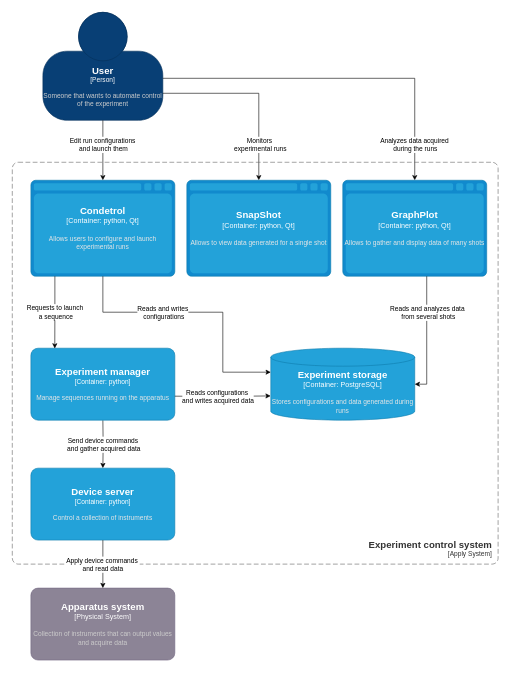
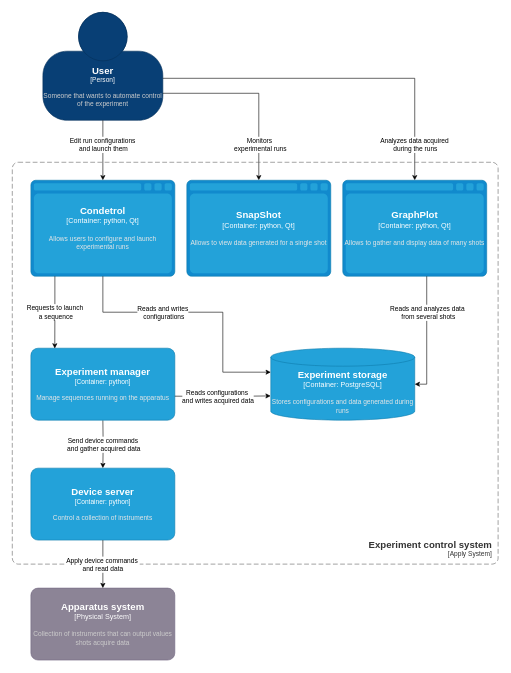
- <mxCell id="5" value="&lt;font style=&quot;font-size: 16px&quot;&gt;&lt;b&gt;Apparatus system&lt;/b&gt;&lt;/font&gt;&lt;div&gt;[Physical System]&lt;/div&gt;&lt;br&gt;&lt;div&gt;&lt;font style=&quot;font-size: 11px&quot;&gt;&lt;font color=&quot;#cccccc&quot;&gt;Collection of instruments that can output values and acquire data&lt;/font&gt;&lt;/div&gt;" style="rounded=1;whiteSpace=wrap;html=1;labelBackgroundColor=none;fillColor=#8C8496;fontColor=#ffffff;align=center;arcSize=10;strokeColor=#736782;metaEdit=1;resizable=0;points=[[0.25,0,0],[0.5,0,0],[0.75,0,0],[1,0.25,0],[1,0.5,0],[1,0.75,0],[0.75,1,0],[0.5,1,0],[0.25,1,0],[0,0.75,0],[0,0.5,0],[0,0.25,0]];" parent="1" vertex="1"><mxGeometry x="51" y="980" width="240" height="120" as="geometry" /></mxCell>
+ <mxCell id="5" value="&lt;font style=&quot;font-size: 16px&quot;&gt;&lt;b&gt;Apparatus system&lt;/b&gt;&lt;/font&gt;&lt;div&gt;[Physical System]&lt;/div&gt;&lt;br&gt;&lt;div&gt;&lt;font style=&quot;font-size: 11px&quot;&gt;&lt;font color=&quot;#cccccc&quot;&gt;Collection of instruments that can output values shots acquire data&lt;/font&gt;&lt;/div&gt;" style="rounded=1;whiteSpace=wrap;html=1;labelBackgroundColor=none;fillColor=#8C8496;fontColor=#ffffff;align=center;arcSize=10;strokeColor=#736782;metaEdit=1;resizable=0;points=[[0.25,0,0],[0.5,0,0],[0.75,0,0],[1,0.25,0],[1,0.5,0],[1,0.75,0],[0.75,1,0],[0.5,1,0],[0.25,1,0],[0,0.75,0],[0,0.5,0],[0,0.25,0]];" parent="1" vertex="1"><mxGeometry x="51" y="980" width="240" height="120" as="geometry" /></mxCell>
